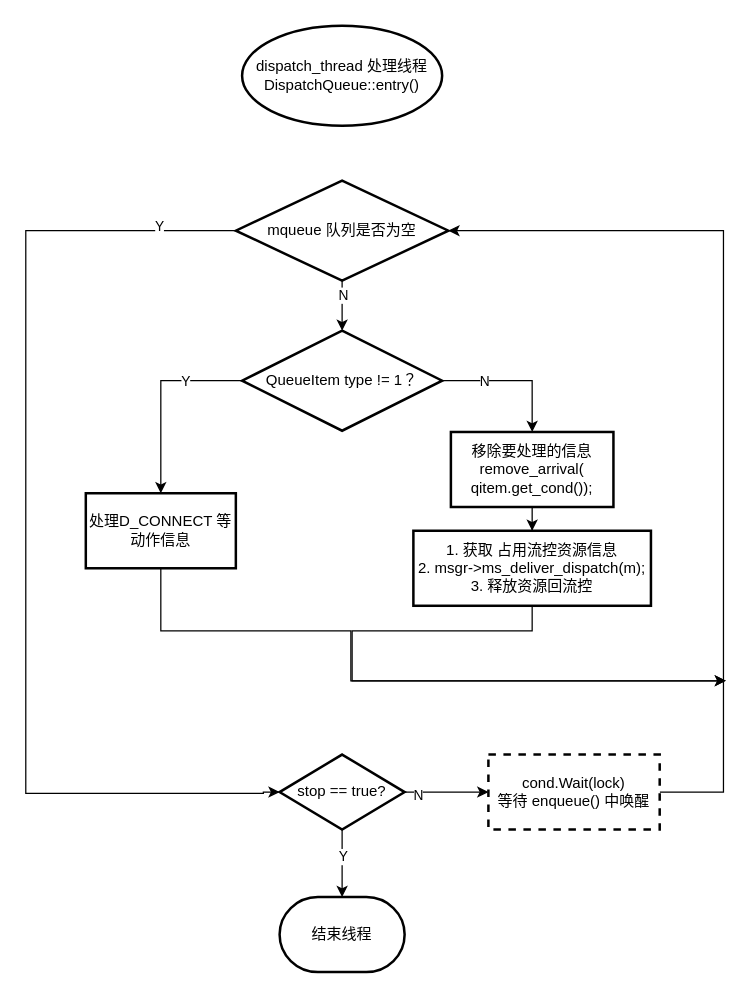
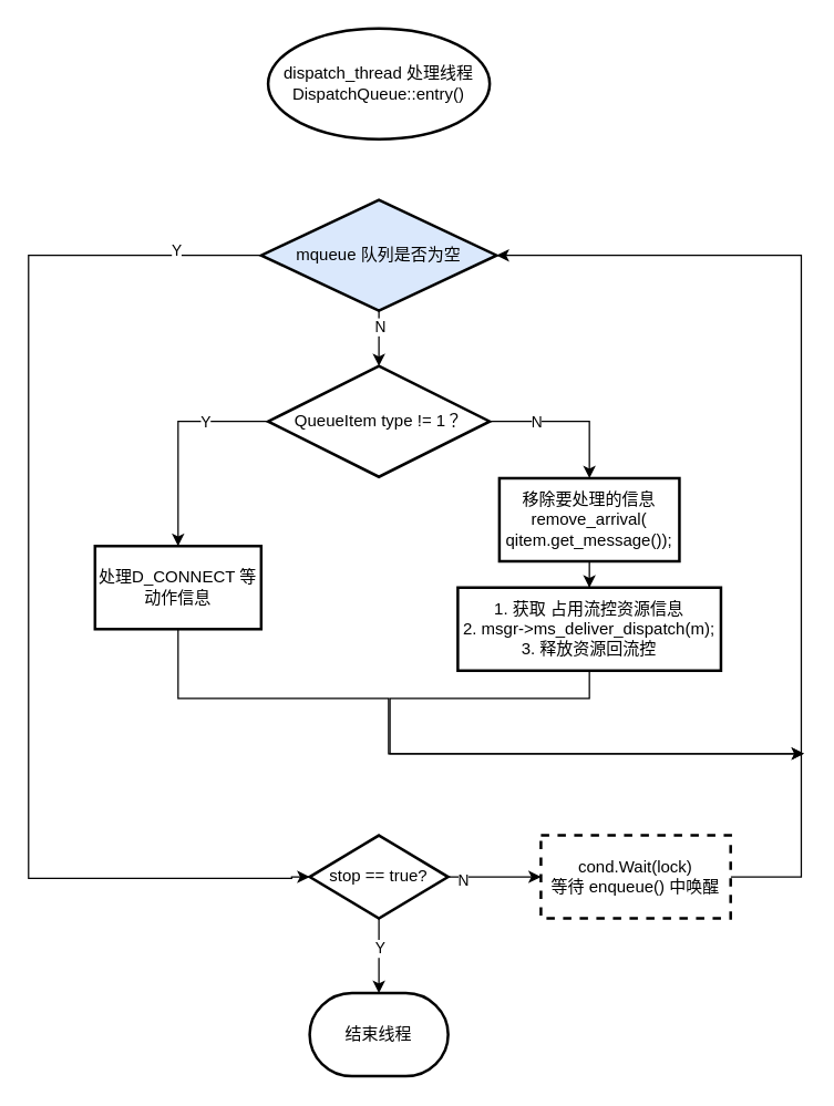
- <mxCell id="7" value="mqueue 队列是否为空" style="rhombus;whiteSpace=wrap;html=1;strokeWidth=2;" vertex="1" parent="1"><mxGeometry x="188" y="144" width="170" height="80" as="geometry" /></mxCell>
+ <mxCell id="7" value="mqueue 队列是否为空" style="rhombus;whiteSpace=wrap;html=1;strokeWidth=2;fillColor=#dae8fc;" vertex="1" parent="1"><mxGeometry x="188" y="144" width="170" height="80" as="geometry" /></mxCell>
- <mxCell id="25" value="移除要处理的信息remove_arrival(&lt;div&gt;qitem.get_cond());&lt;/div&gt;" style="whiteSpace=wrap;html=1;strokeWidth=2;" vertex="1" parent="1"><mxGeometry x="360" y="345" width="130" height="60" as="geometry" /></mxCell>
+ <mxCell id="25" value="移除要处理的信息remove_arrival(&lt;div&gt;qitem.get_message());&lt;/div&gt;" style="whiteSpace=wrap;html=1;strokeWidth=2;" vertex="1" parent="1"><mxGeometry x="360" y="345" width="130" height="60" as="geometry" /></mxCell>
